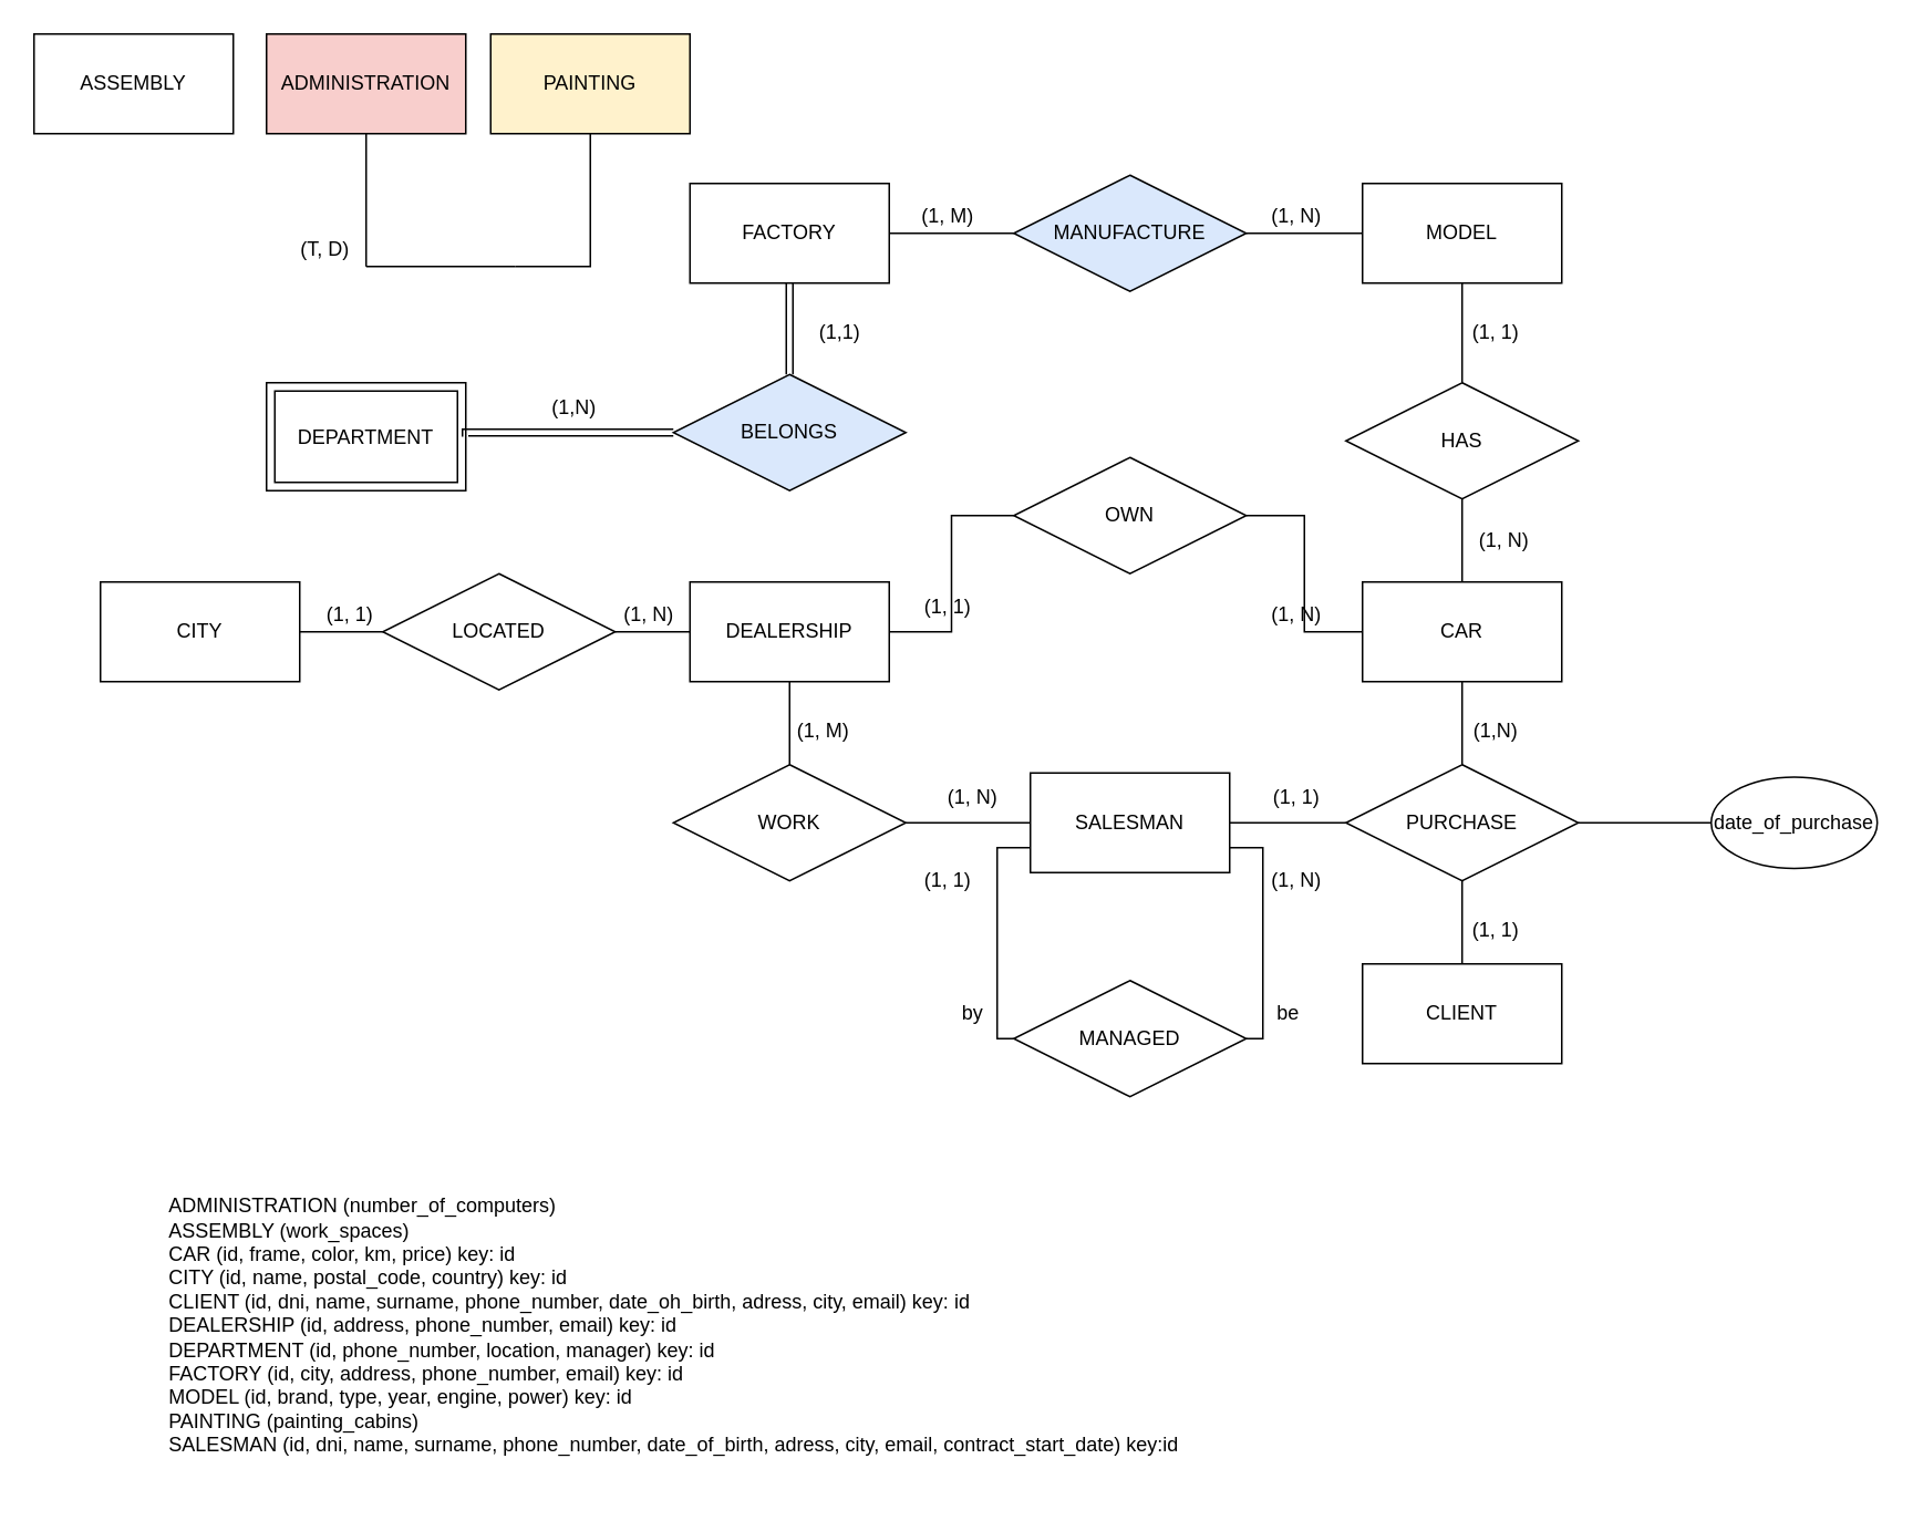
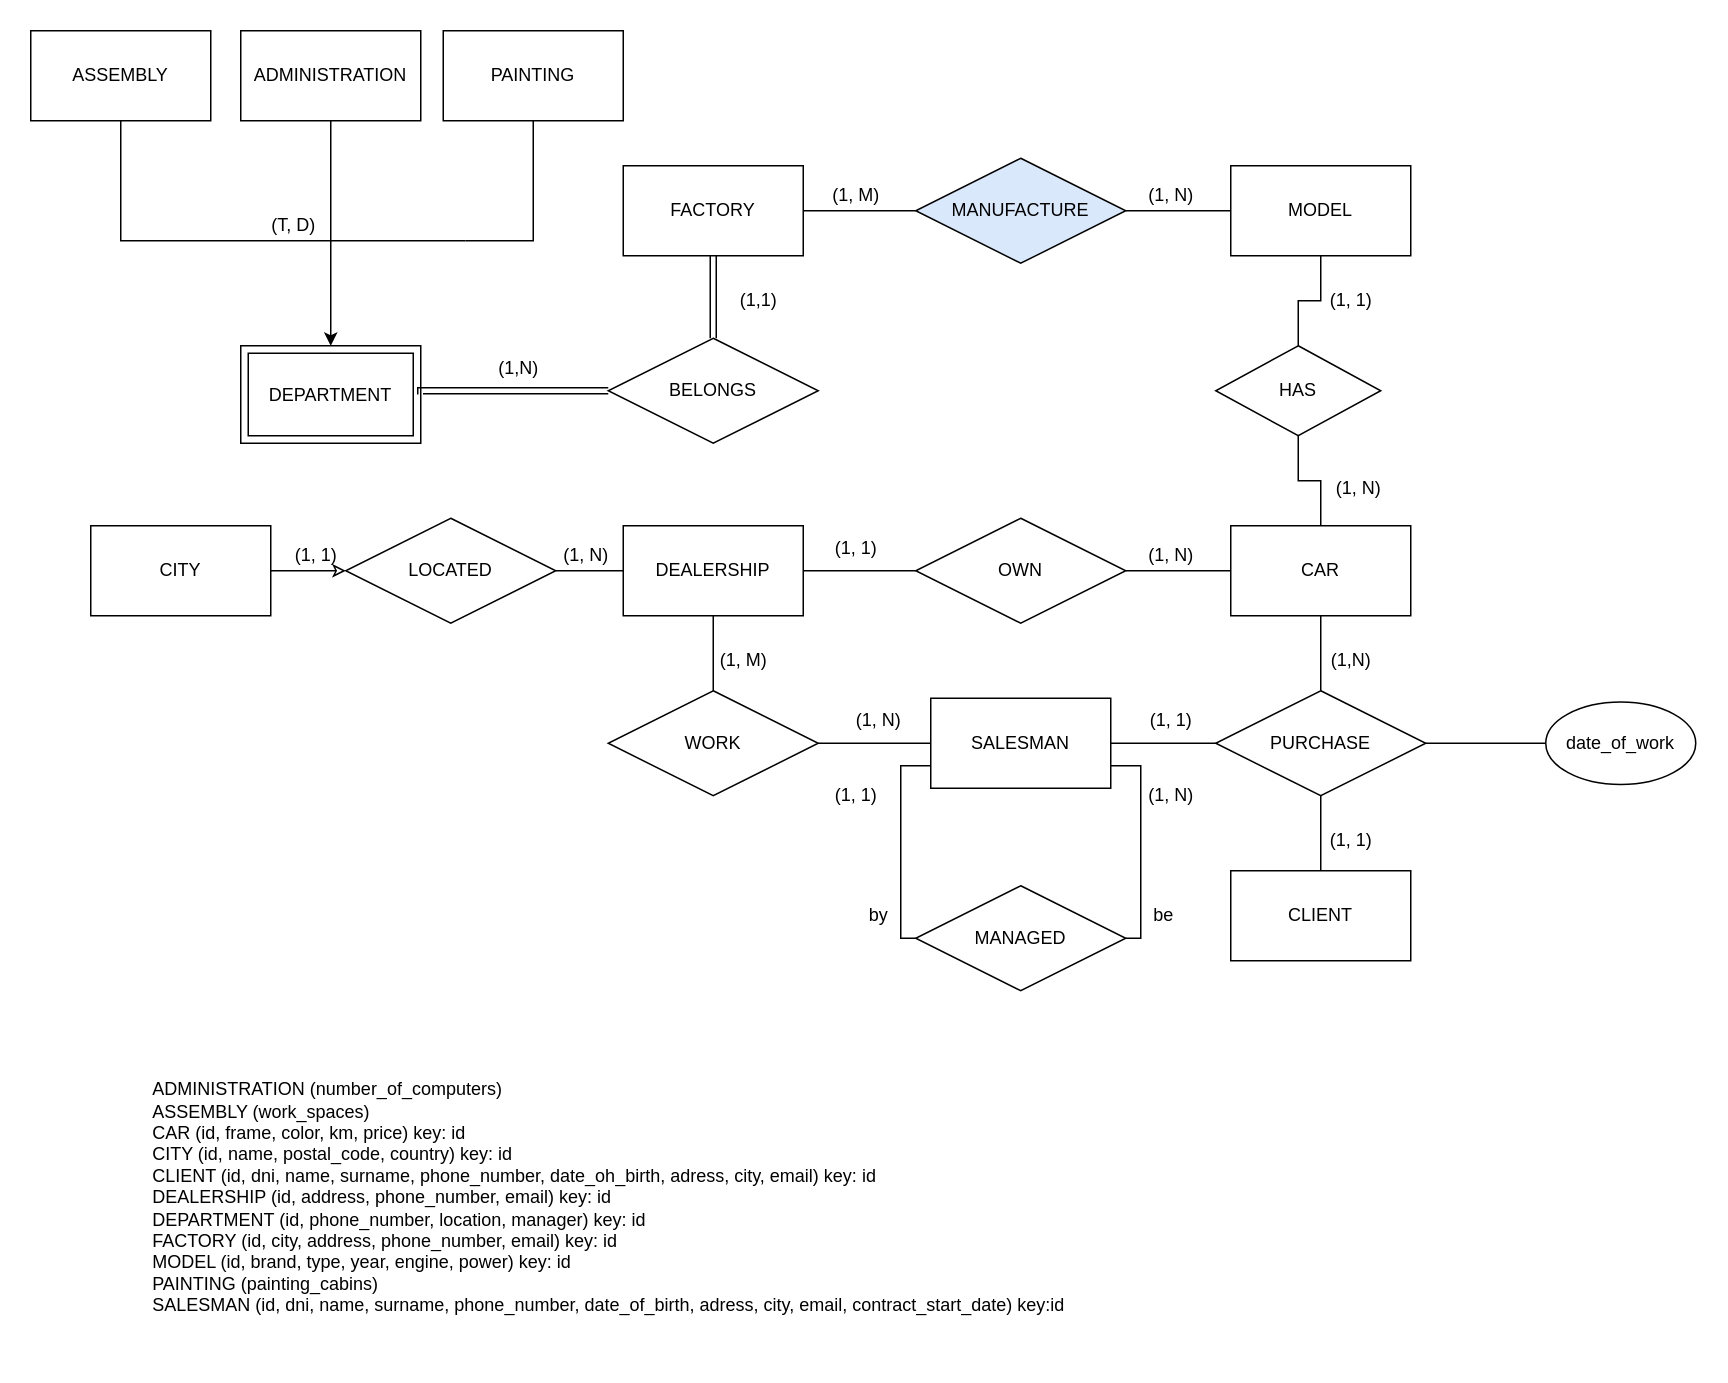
- <mxCell id="64" value="ADMINISTRATION" style="rounded=0;whiteSpace=wrap;html=1;fillColor=#f8cecc;" vertex="1" parent="1"><mxGeometry x="160" y="20" width="120" height="60" as="geometry" /></mxCell>
+ <mxCell id="64" value="ADMINISTRATION" style="rounded=0;whiteSpace=wrap;html=1;" vertex="1" parent="1"><mxGeometry x="160" y="20" width="120" height="60" as="geometry" /></mxCell>
- <mxCell id="59" value="PAINTING" style="rounded=0;whiteSpace=wrap;html=1;fillColor=#fff2cc;" vertex="1" parent="1"><mxGeometry x="295" y="20" width="120" height="60" as="geometry" /></mxCell>
+ <mxCell id="59" value="PAINTING" style="rounded=0;whiteSpace=wrap;html=1;" vertex="1" parent="1"><mxGeometry x="295" y="20" width="120" height="60" as="geometry" /></mxCell>
+ <mxCell id="56" style="edgeStyle=orthogonalEdgeStyle;rounded=0;orthogonalLoop=1;jettySize=auto;html=1;entryX=0.5;entryY=0;entryDx=0;entryDy=0;endArrow=classic;endFill=1;exitX=0.5;exitY=1;exitDx=0;exitDy=0;" edge="1" parent="1" source="57" target="51"><mxGeometry relative="1" as="geometry"><Array as="points"><mxPoint x="80" y="160" /><mxPoint x="220" y="160" /></Array></mxGeometry></mxCell>
- <mxCell id="53" value="BELONGS" style="rhombus;whiteSpace=wrap;html=1;fillColor=#dae8fc;" vertex="1" parent="1"><mxGeometry x="405" y="225" width="140" height="70" as="geometry" /></mxCell>
+ <mxCell id="53" value="BELONGS" style="rhombus;whiteSpace=wrap;html=1;" vertex="1" parent="1"><mxGeometry x="405" y="225" width="140" height="70" as="geometry" /></mxCell>
- <mxCell id="30" value="HAS" style="rhombus;whiteSpace=wrap;html=1;" parent="1" vertex="1"><mxGeometry x="810" y="230" width="140" height="70" as="geometry" /></mxCell>
+ <mxCell id="30" value="HAS" style="rhombus;whiteSpace=wrap;html=1;" parent="1" vertex="1"><mxGeometry x="810" y="230" width="110" height="60" as="geometry" /></mxCell>
- <mxCell id="23" value="OWN" style="rhombus;whiteSpace=wrap;html=1;" parent="1" vertex="1"><mxGeometry x="610" y="275" width="140" height="70" as="geometry" /></mxCell>
+ <mxCell id="23" value="OWN" style="rhombus;whiteSpace=wrap;html=1;" parent="1" vertex="1"><mxGeometry x="610" y="345" width="140" height="70" as="geometry" /></mxCell>
- <mxCell id="10" style="edgeStyle=orthogonalEdgeStyle;rounded=0;orthogonalLoop=1;jettySize=auto;html=1;exitX=1;exitY=0.5;exitDx=0;exitDy=0;entryX=0;entryY=0.5;entryDx=0;entryDy=0;endArrow=none;endFill=0;" parent="1" source="11" target="19" edge="1"><mxGeometry relative="1" as="geometry" /></mxCell>
+ <mxCell id="10" style="edgeStyle=orthogonalEdgeStyle;rounded=0;orthogonalLoop=1;jettySize=auto;html=1;exitX=1;exitY=0.5;exitDx=0;exitDy=0;entryX=0;entryY=0.5;entryDx=0;entryDy=0;endArrow=classic;endFill=0;" parent="1" source="11" target="19" edge="1"><mxGeometry relative="1" as="geometry" /></mxCell>
- <mxCell id="50" value="date_of_purchase" style="ellipse;whiteSpace=wrap;html=1;" parent="1" vertex="1"><mxGeometry x="1030" y="467.5" width="100" height="55" as="geometry" /></mxCell>
+ <mxCell id="50" value="date_of_work" style="ellipse;whiteSpace=wrap;html=1;" parent="1" vertex="1"><mxGeometry x="1030" y="467.5" width="100" height="55" as="geometry" /></mxCell>
